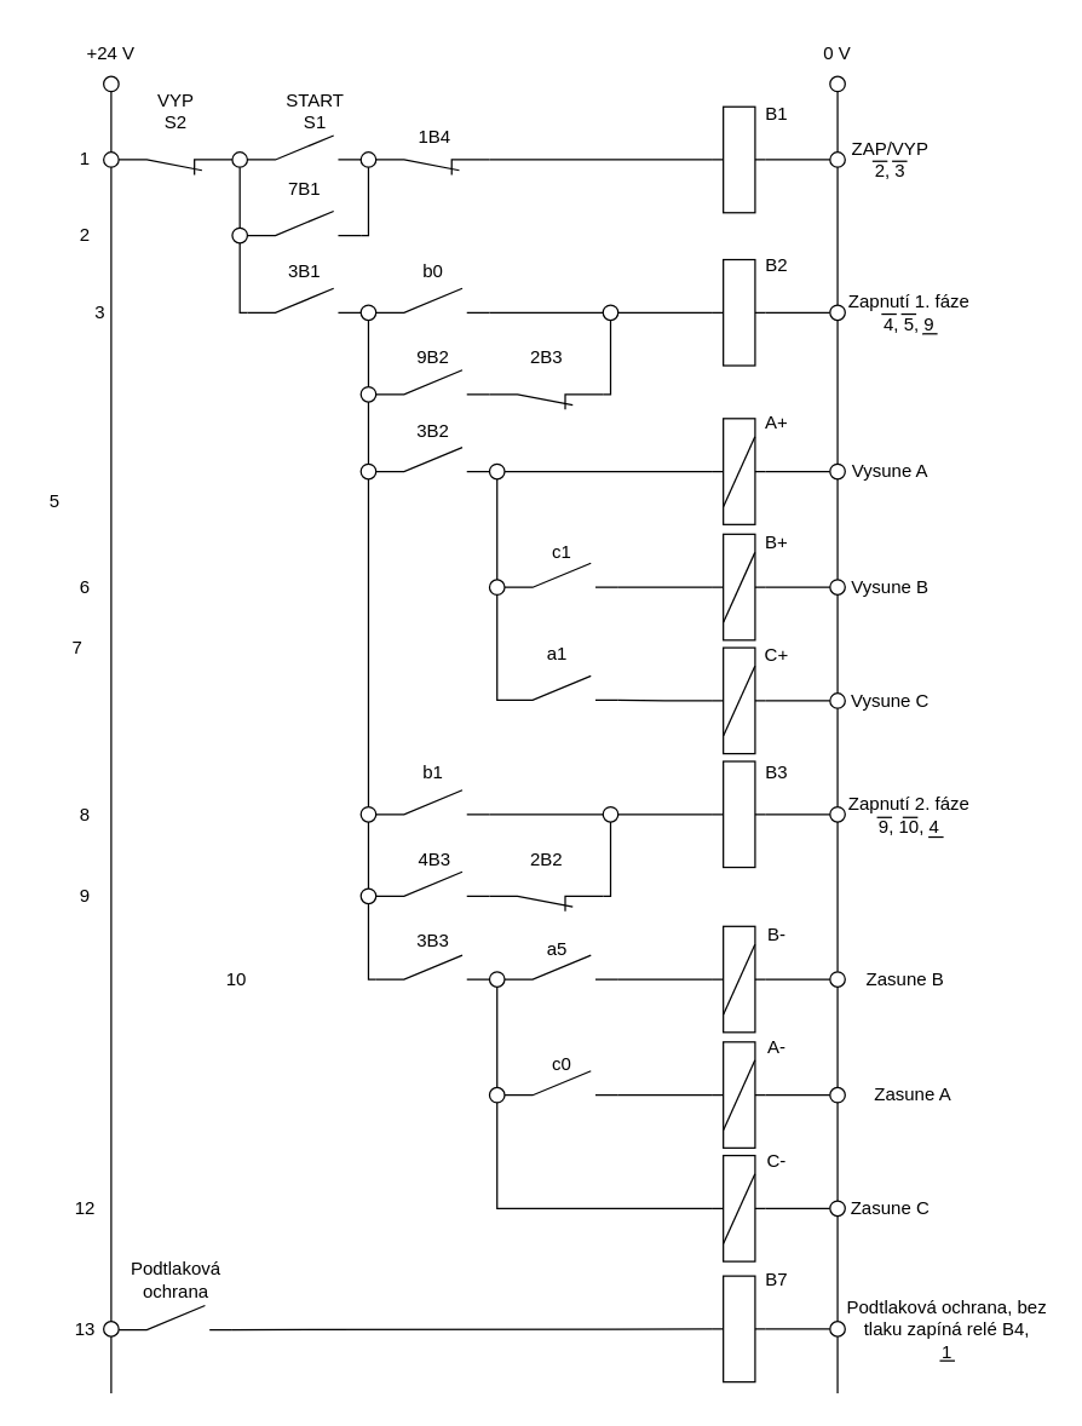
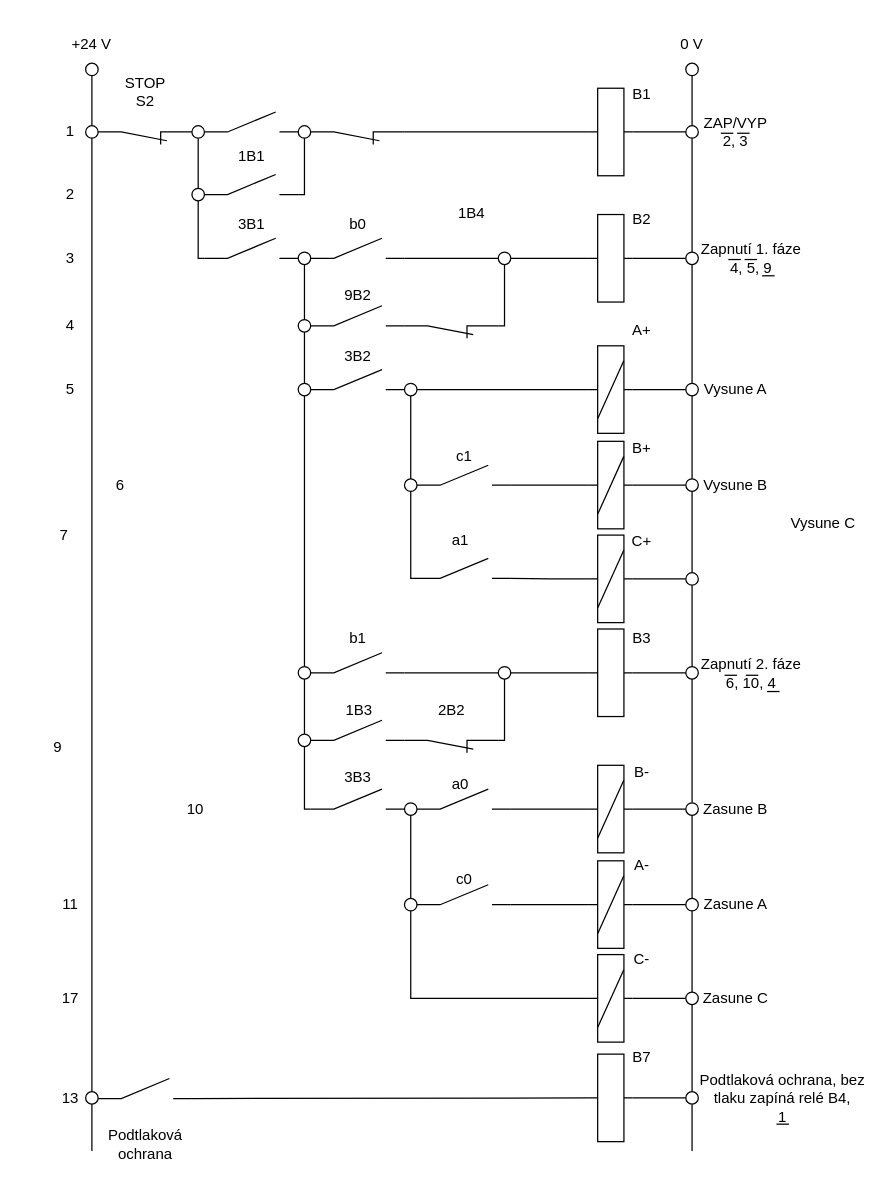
- <mxCell id="24" value="START&lt;br&gt;S1" style="text;html=1;strokeColor=none;fillColor=none;align=center;verticalAlign=middle;whiteSpace=wrap;rounded=0;" vertex="1" parent="1"><mxGeometry x="178" y="57.5" width="60" height="30" as="geometry" /></mxCell>
- <mxCell id="23" value="VYP&lt;br&gt;S2" style="text;html=1;strokeColor=none;fillColor=none;align=center;verticalAlign=middle;whiteSpace=wrap;rounded=0;" vertex="1" parent="1"><mxGeometry x="85.5" y="57.5" width="60" height="30" as="geometry" /></mxCell>
+ <mxCell id="23" value="STOP&lt;br&gt;S2" style="text;html=1;strokeColor=none;fillColor=none;align=center;verticalAlign=middle;whiteSpace=wrap;rounded=0;" vertex="1" parent="1"><mxGeometry x="85.5" y="57.5" width="60" height="30" as="geometry" /></mxCell>
- <mxCell id="161" value="1B4" style="text;html=1;strokeColor=none;fillColor=none;align=center;verticalAlign=middle;whiteSpace=wrap;rounded=0;" vertex="1" parent="1"><mxGeometry x="257" y="75" width="60" height="30" as="geometry" /></mxCell>
+ <mxCell id="161" value="1B4" style="text;html=1;strokeColor=none;fillColor=none;align=center;verticalAlign=middle;whiteSpace=wrap;rounded=0;" vertex="1" parent="1"><mxGeometry x="347" y="155" width="60" height="30" as="geometry" /></mxCell>
- <mxCell id="25" value="7B1" style="text;html=1;strokeColor=none;fillColor=none;align=center;verticalAlign=middle;whiteSpace=wrap;rounded=0;" vertex="1" parent="1"><mxGeometry x="170.5" y="110" width="60" height="30" as="geometry" /></mxCell>
+ <mxCell id="25" value="1B1" style="text;html=1;strokeColor=none;fillColor=none;align=center;verticalAlign=middle;whiteSpace=wrap;rounded=0;" vertex="1" parent="1"><mxGeometry x="170.5" y="110" width="60" height="30" as="geometry" /></mxCell>
- <mxCell id="51" value="3" style="text;html=1;strokeColor=none;fillColor=none;align=center;verticalAlign=middle;whiteSpace=wrap;rounded=0;" vertex="1" parent="1"><mxGeometry x="35.5" y="191" width="60" height="30" as="geometry" /></mxCell>
+ <mxCell id="51" value="3" style="text;html=1;strokeColor=none;fillColor=none;align=center;verticalAlign=middle;whiteSpace=wrap;rounded=0;" vertex="1" parent="1"><mxGeometry x="25.5" y="191" width="60" height="30" as="geometry" /></mxCell>
- <mxCell id="50" value="2B3" style="text;html=1;strokeColor=none;fillColor=none;align=center;verticalAlign=middle;whiteSpace=wrap;rounded=0;" vertex="1" parent="1"><mxGeometry x="330.5" y="221" width="60" height="30" as="geometry" /></mxCell>
+ <mxCell id="52" value="4" style="text;html=1;strokeColor=none;fillColor=none;align=center;verticalAlign=middle;whiteSpace=wrap;rounded=0;" vertex="1" parent="1"><mxGeometry x="25.5" y="245" width="60" height="30" as="geometry" /></mxCell>
- <mxCell id="105" value="A+" style="text;html=1;strokeColor=none;fillColor=none;align=center;verticalAlign=middle;whiteSpace=wrap;rounded=0;" vertex="1" parent="1"><mxGeometry x="483" y="263.5" width="60" height="30" as="geometry" /></mxCell>
+ <mxCell id="105" value="A+" style="text;html=1;strokeColor=none;fillColor=none;align=center;verticalAlign=middle;whiteSpace=wrap;rounded=0;" vertex="1" parent="1"><mxGeometry x="483" y="248.5" width="60" height="30" as="geometry" /></mxCell>
- <mxCell id="56" value="5" style="text;html=1;strokeColor=none;fillColor=none;align=center;verticalAlign=middle;whiteSpace=wrap;rounded=0;" vertex="1" parent="1"><mxGeometry x="5.5" y="316" width="60" height="30" as="geometry" /></mxCell>
+ <mxCell id="56" value="5" style="text;html=1;strokeColor=none;fillColor=none;align=center;verticalAlign=middle;whiteSpace=wrap;rounded=0;" vertex="1" parent="1"><mxGeometry x="25.5" y="296" width="60" height="30" as="geometry" /></mxCell>
- <mxCell id="73" value="6" style="text;html=1;strokeColor=none;fillColor=none;align=center;verticalAlign=middle;whiteSpace=wrap;rounded=0;" vertex="1" parent="1"><mxGeometry x="25.5" y="372.5" width="60" height="30" as="geometry" /></mxCell>
+ <mxCell id="73" value="6" style="text;html=1;strokeColor=none;fillColor=none;align=center;verticalAlign=middle;whiteSpace=wrap;rounded=0;" vertex="1" parent="1"><mxGeometry x="65.5" y="372.5" width="60" height="30" as="geometry" /></mxCell>
- <mxCell id="145" value="Vysune C" style="text;html=1;strokeColor=none;fillColor=none;align=center;verticalAlign=middle;whiteSpace=wrap;rounded=0;" vertex="1" parent="1"><mxGeometry x="558" y="447.5" width="60" height="30" as="geometry" /></mxCell>
+ <mxCell id="145" value="Vysune C" style="text;html=1;strokeColor=none;fillColor=none;align=center;verticalAlign=middle;whiteSpace=wrap;rounded=0;" vertex="1" parent="1"><mxGeometry x="628" y="402.5" width="60" height="30" as="geometry" /></mxCell>
- <mxCell id="85" value="8" style="text;html=1;strokeColor=none;fillColor=none;align=center;verticalAlign=middle;whiteSpace=wrap;rounded=0;" vertex="1" parent="1"><mxGeometry x="25.5" y="522.5" width="60" height="30" as="geometry" /></mxCell>
- <mxCell id="142" value="Zapnutí 2. fáze&lt;br&gt;9, 10, 4" style="text;html=1;strokeColor=none;fillColor=none;align=center;verticalAlign=middle;whiteSpace=wrap;rounded=0;" vertex="1" parent="1"><mxGeometry x="558" y="522.5" width="85" height="30" as="geometry" /></mxCell>
+ <mxCell id="142" value="Zapnutí 2. fáze&lt;br&gt;6, 10, 4" style="text;html=1;strokeColor=none;fillColor=none;align=center;verticalAlign=middle;whiteSpace=wrap;rounded=0;" vertex="1" parent="1"><mxGeometry x="558" y="522.5" width="85" height="30" as="geometry" /></mxCell>
- <mxCell id="96" value="4B3" style="text;html=1;strokeColor=none;fillColor=none;align=center;verticalAlign=middle;whiteSpace=wrap;rounded=0;" vertex="1" parent="1"><mxGeometry x="257" y="552.5" width="60" height="30" as="geometry" /></mxCell>
+ <mxCell id="96" value="1B3" style="text;html=1;strokeColor=none;fillColor=none;align=center;verticalAlign=middle;whiteSpace=wrap;rounded=0;" vertex="1" parent="1"><mxGeometry x="257" y="552.5" width="60" height="30" as="geometry" /></mxCell>
- <mxCell id="98" value="9" style="text;html=1;strokeColor=none;fillColor=none;align=center;verticalAlign=middle;whiteSpace=wrap;rounded=0;" vertex="1" parent="1"><mxGeometry x="25.5" y="576.5" width="60" height="30" as="geometry" /></mxCell>
+ <mxCell id="98" value="9" style="text;html=1;strokeColor=none;fillColor=none;align=center;verticalAlign=middle;whiteSpace=wrap;rounded=0;" vertex="1" parent="1"><mxGeometry x="15.5" y="581.5" width="60" height="30" as="geometry" /></mxCell>
- <mxCell id="120" value="a5" style="text;html=1;strokeColor=none;fillColor=none;align=center;verticalAlign=middle;whiteSpace=wrap;rounded=0;" vertex="1" parent="1"><mxGeometry x="338" y="611.5" width="60" height="30" as="geometry" /></mxCell>
+ <mxCell id="120" value="a0" style="text;html=1;strokeColor=none;fillColor=none;align=center;verticalAlign=middle;whiteSpace=wrap;rounded=0;" vertex="1" parent="1"><mxGeometry x="338" y="611.5" width="60" height="30" as="geometry" /></mxCell>
- <mxCell id="146" value="Zasune B" style="text;html=1;strokeColor=none;fillColor=none;align=center;verticalAlign=middle;whiteSpace=wrap;rounded=0;" vertex="1" parent="1"><mxGeometry x="568" y="631.5" width="60" height="30" as="geometry" /></mxCell>
+ <mxCell id="146" value="Zasune B" style="text;html=1;strokeColor=none;fillColor=none;align=center;verticalAlign=middle;whiteSpace=wrap;rounded=0;" vertex="1" parent="1"><mxGeometry x="558" y="631.5" width="60" height="30" as="geometry" /></mxCell>
+ <mxCell id="139" value="11" style="text;html=1;strokeColor=none;fillColor=none;align=center;verticalAlign=middle;whiteSpace=wrap;rounded=0;" vertex="1" parent="1"><mxGeometry x="25.5" y="708" width="60" height="30" as="geometry" /></mxCell>
- <mxCell id="147" value="Zasune A" style="text;html=1;strokeColor=none;fillColor=none;align=center;verticalAlign=middle;whiteSpace=wrap;rounded=0;" vertex="1" parent="1"><mxGeometry x="573" y="708" width="60" height="30" as="geometry" /></mxCell>
+ <mxCell id="147" value="Zasune A" style="text;html=1;strokeColor=none;fillColor=none;align=center;verticalAlign=middle;whiteSpace=wrap;rounded=0;" vertex="1" parent="1"><mxGeometry x="558" y="708" width="60" height="30" as="geometry" /></mxCell>
- <mxCell id="140" value="12" style="text;html=1;strokeColor=none;fillColor=none;align=center;verticalAlign=middle;whiteSpace=wrap;rounded=0;" vertex="1" parent="1"><mxGeometry x="25.5" y="782.89" width="60" height="30" as="geometry" /></mxCell>
+ <mxCell id="140" value="17" style="text;html=1;strokeColor=none;fillColor=none;align=center;verticalAlign=middle;whiteSpace=wrap;rounded=0;" vertex="1" parent="1"><mxGeometry x="25.5" y="782.89" width="60" height="30" as="geometry" /></mxCell>
- <mxCell id="156" value="Podtlaková ochrana" style="text;html=1;strokeColor=none;fillColor=none;align=center;verticalAlign=middle;whiteSpace=wrap;rounded=0;" vertex="1" parent="1"><mxGeometry x="85.5" y="830" width="60" height="30" as="geometry" /></mxCell>
+ <mxCell id="156" value="Podtlaková ochrana" style="text;html=1;strokeColor=none;fillColor=none;align=center;verticalAlign=middle;whiteSpace=wrap;rounded=0;" vertex="1" parent="1"><mxGeometry x="85.5" y="900" width="60" height="30" as="geometry" /></mxCell>
